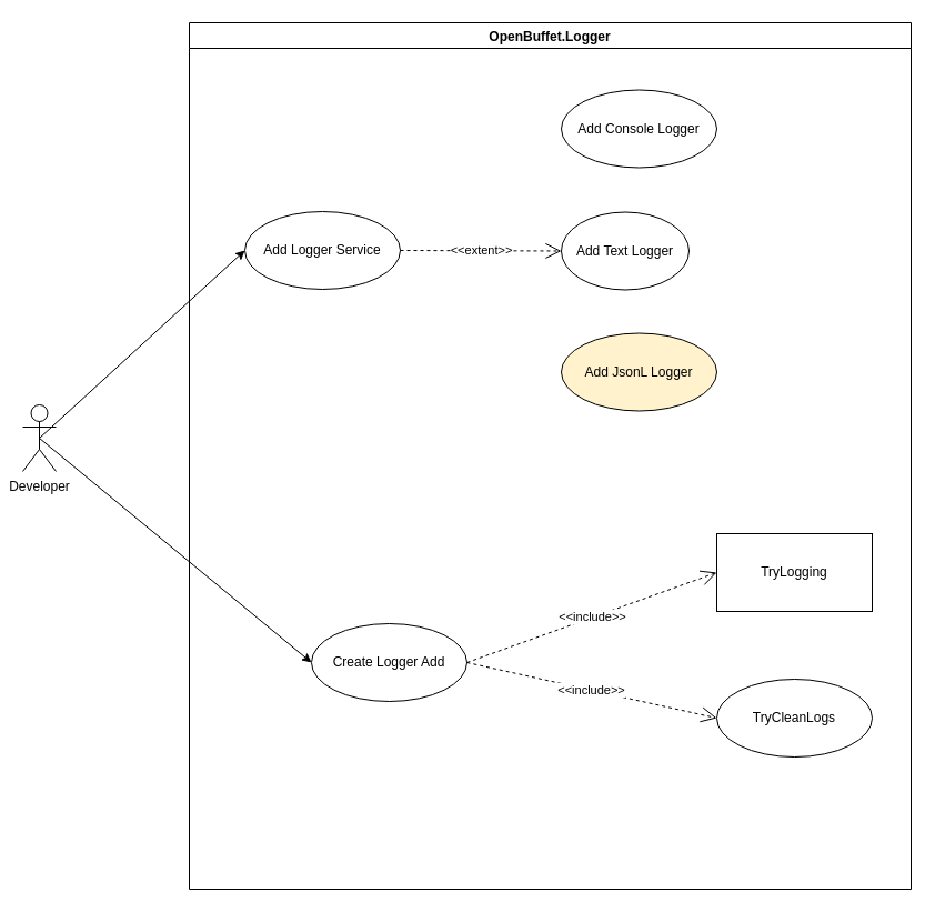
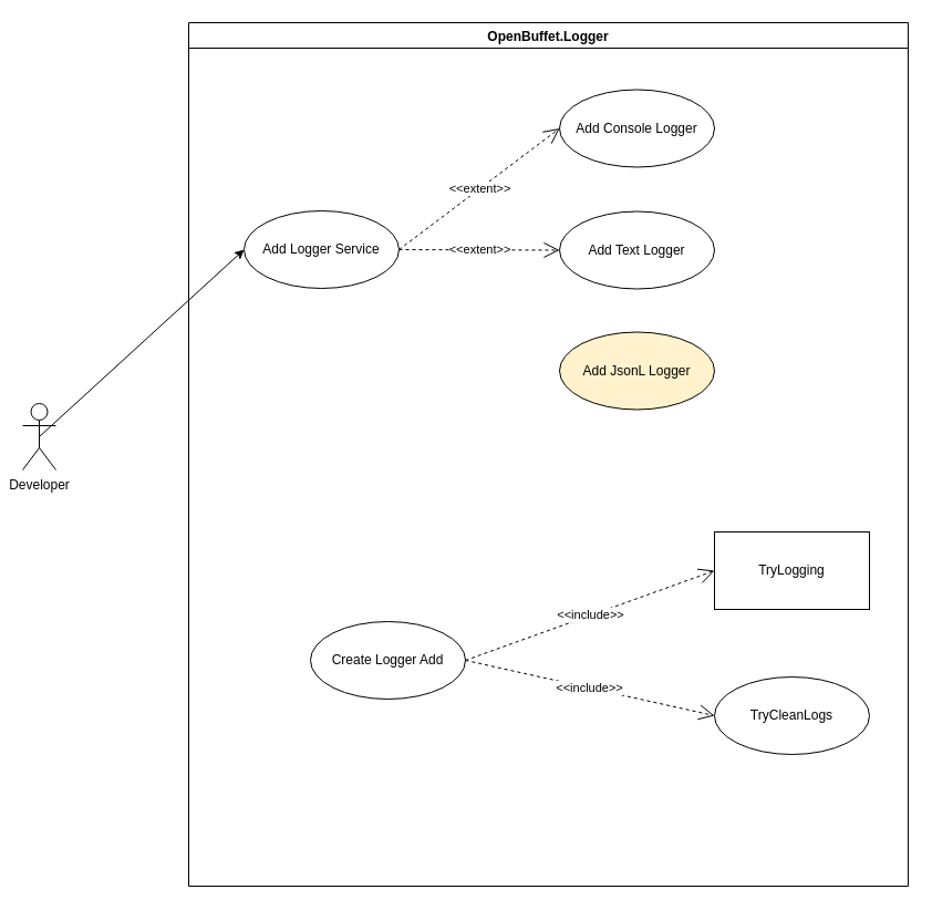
+ <mxCell id="13" value="&amp;lt;&amp;lt;extent&amp;gt;&amp;gt;" style="endArrow=open;endSize=12;dashed=1;html=1;rounded=0;exitX=1;exitY=0.5;exitDx=0;exitDy=0;entryX=0;entryY=0.5;entryDx=0;entryDy=0;" edge="1" parent="5" source="12" target="6"><mxGeometry width="160" relative="1" as="geometry"><mxPoint x="160" y="280" as="sourcePoint" /><mxPoint x="320" y="280" as="targetPoint" /></mxGeometry></mxCell>
- <mxCell id="7" value="Add Text Logger" style="ellipse;whiteSpace=wrap;html=1;" vertex="1" parent="5"><mxGeometry x="335" y="170.5" width="115" height="70" as="geometry" /></mxCell>
+ <mxCell id="7" value="Add Text Logger" style="ellipse;whiteSpace=wrap;html=1;" vertex="1" parent="5"><mxGeometry x="335" y="170.5" width="140" height="70" as="geometry" /></mxCell>
- <mxCell id="2" style="rounded=0;orthogonalLoop=1;jettySize=auto;html=1;exitX=0.5;exitY=0.5;exitDx=0;exitDy=0;exitPerimeter=0;entryX=0;entryY=0.5;entryDx=0;entryDy=0;" edge="1" parent="1" source="4" target="9"><mxGeometry relative="1" as="geometry" /></mxCell>
